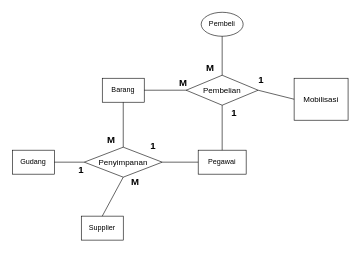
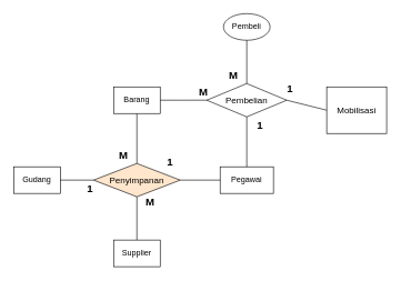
- <mxCell id="9" value="&#10;&#10;&lt;span style=&quot;font-size: 10pt ; font-family: &amp;quot;arial&amp;quot; ; font-style: normal&quot;&gt;Penyimpanan&lt;/span&gt;&#10;&#10;" style="rhombus;whiteSpace=wrap;html=1;" parent="1" vertex="1"><mxGeometry x="140" y="245" width="130" height="50" as="geometry" /></mxCell>
+ <mxCell id="9" value="&#10;&#10;&lt;span style=&quot;font-size: 10pt ; font-family: &amp;quot;arial&amp;quot; ; font-style: normal&quot;&gt;Penyimpanan&lt;/span&gt;&#10;&#10;" style="rhombus;whiteSpace=wrap;html=1;fillColor=#ffe6cc;" parent="1" vertex="1"><mxGeometry x="140" y="245" width="130" height="50" as="geometry" /></mxCell>
- <mxCell id="6" value="Supplier" style="rounded=0;whiteSpace=wrap;html=1;" parent="1" vertex="1"><mxGeometry x="135" y="360" width="70" height="40" as="geometry" /></mxCell>
+ <mxCell id="6" value="Supplier" style="rounded=0;whiteSpace=wrap;html=1;" parent="1" vertex="1"><mxGeometry x="170" y="360" width="70" height="40" as="geometry" /></mxCell>
